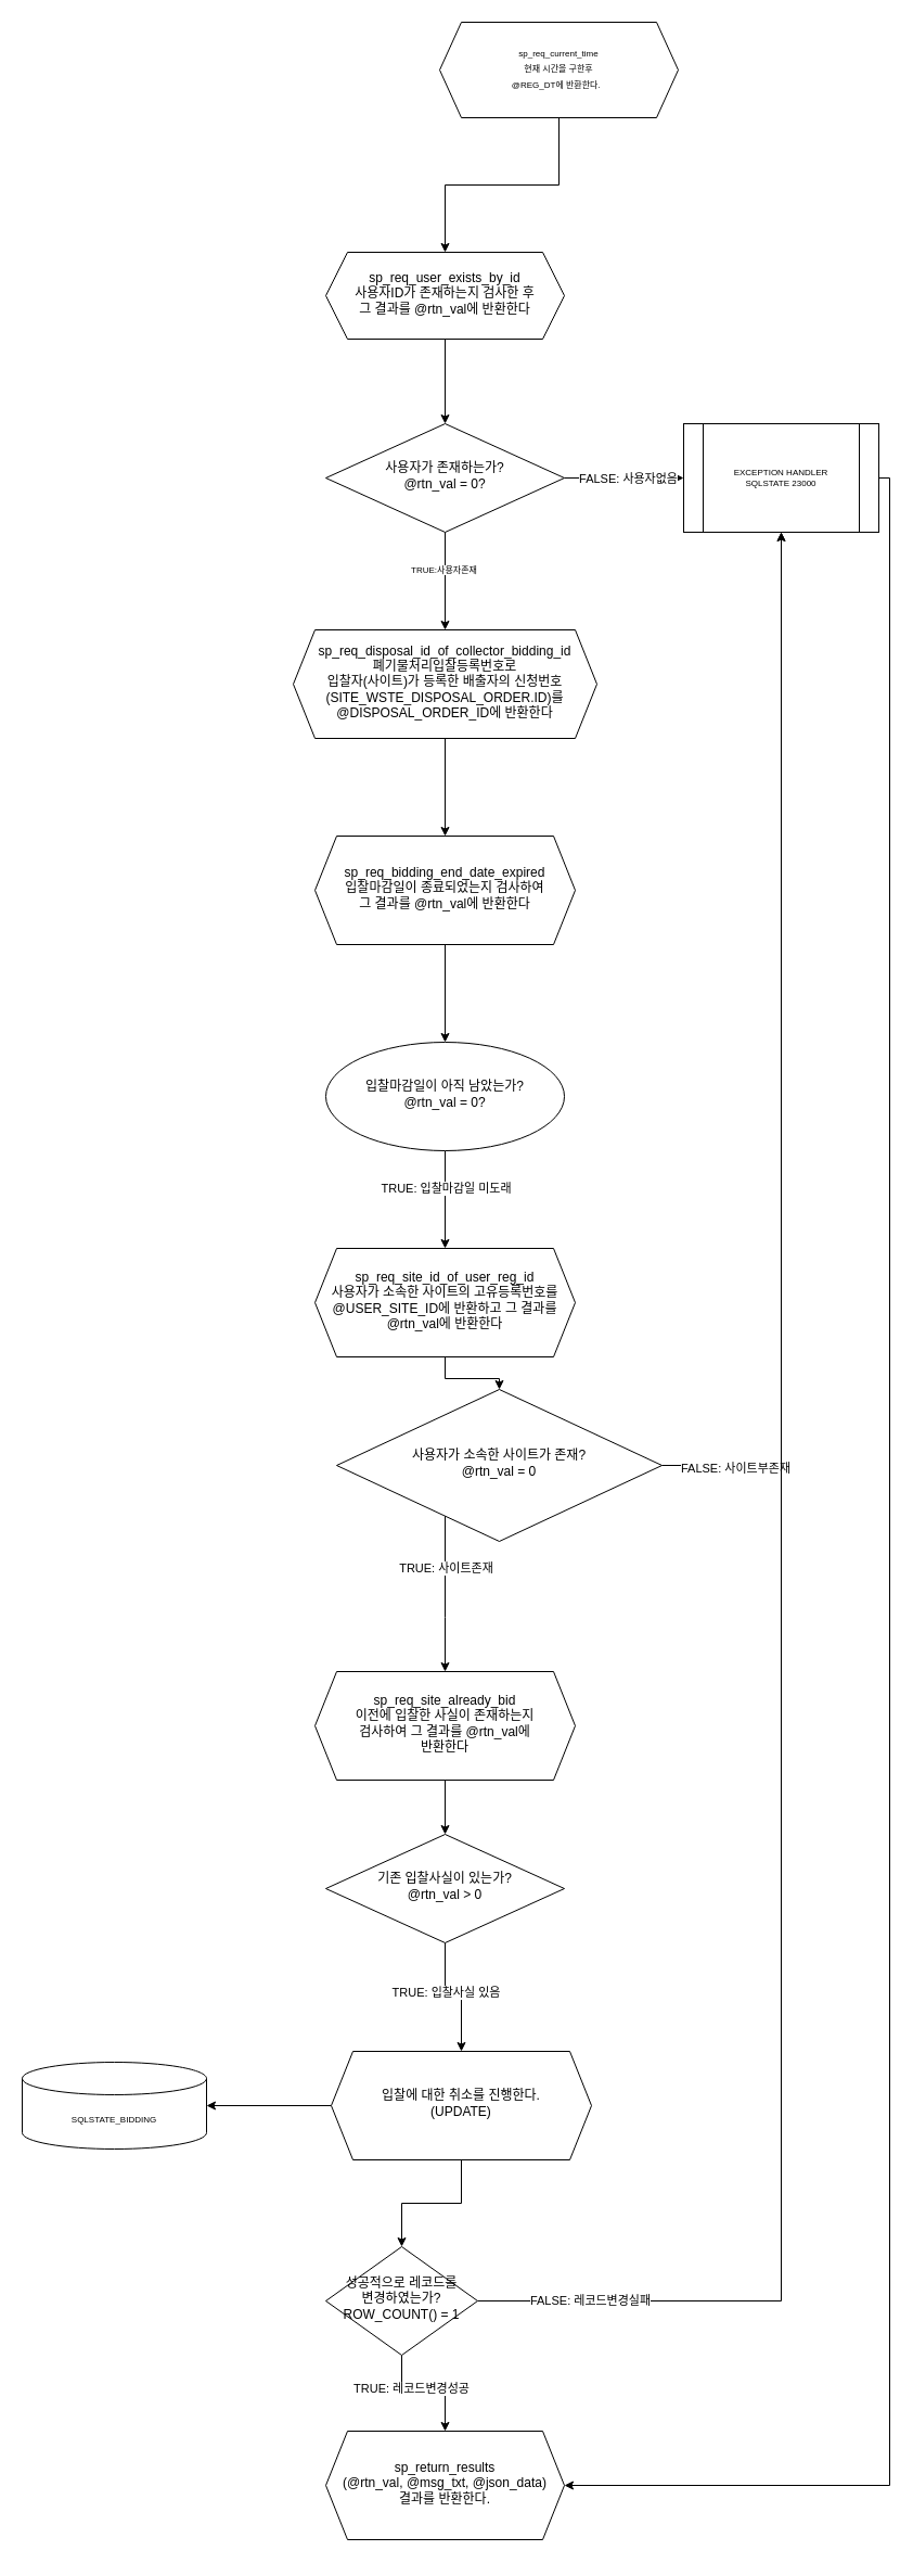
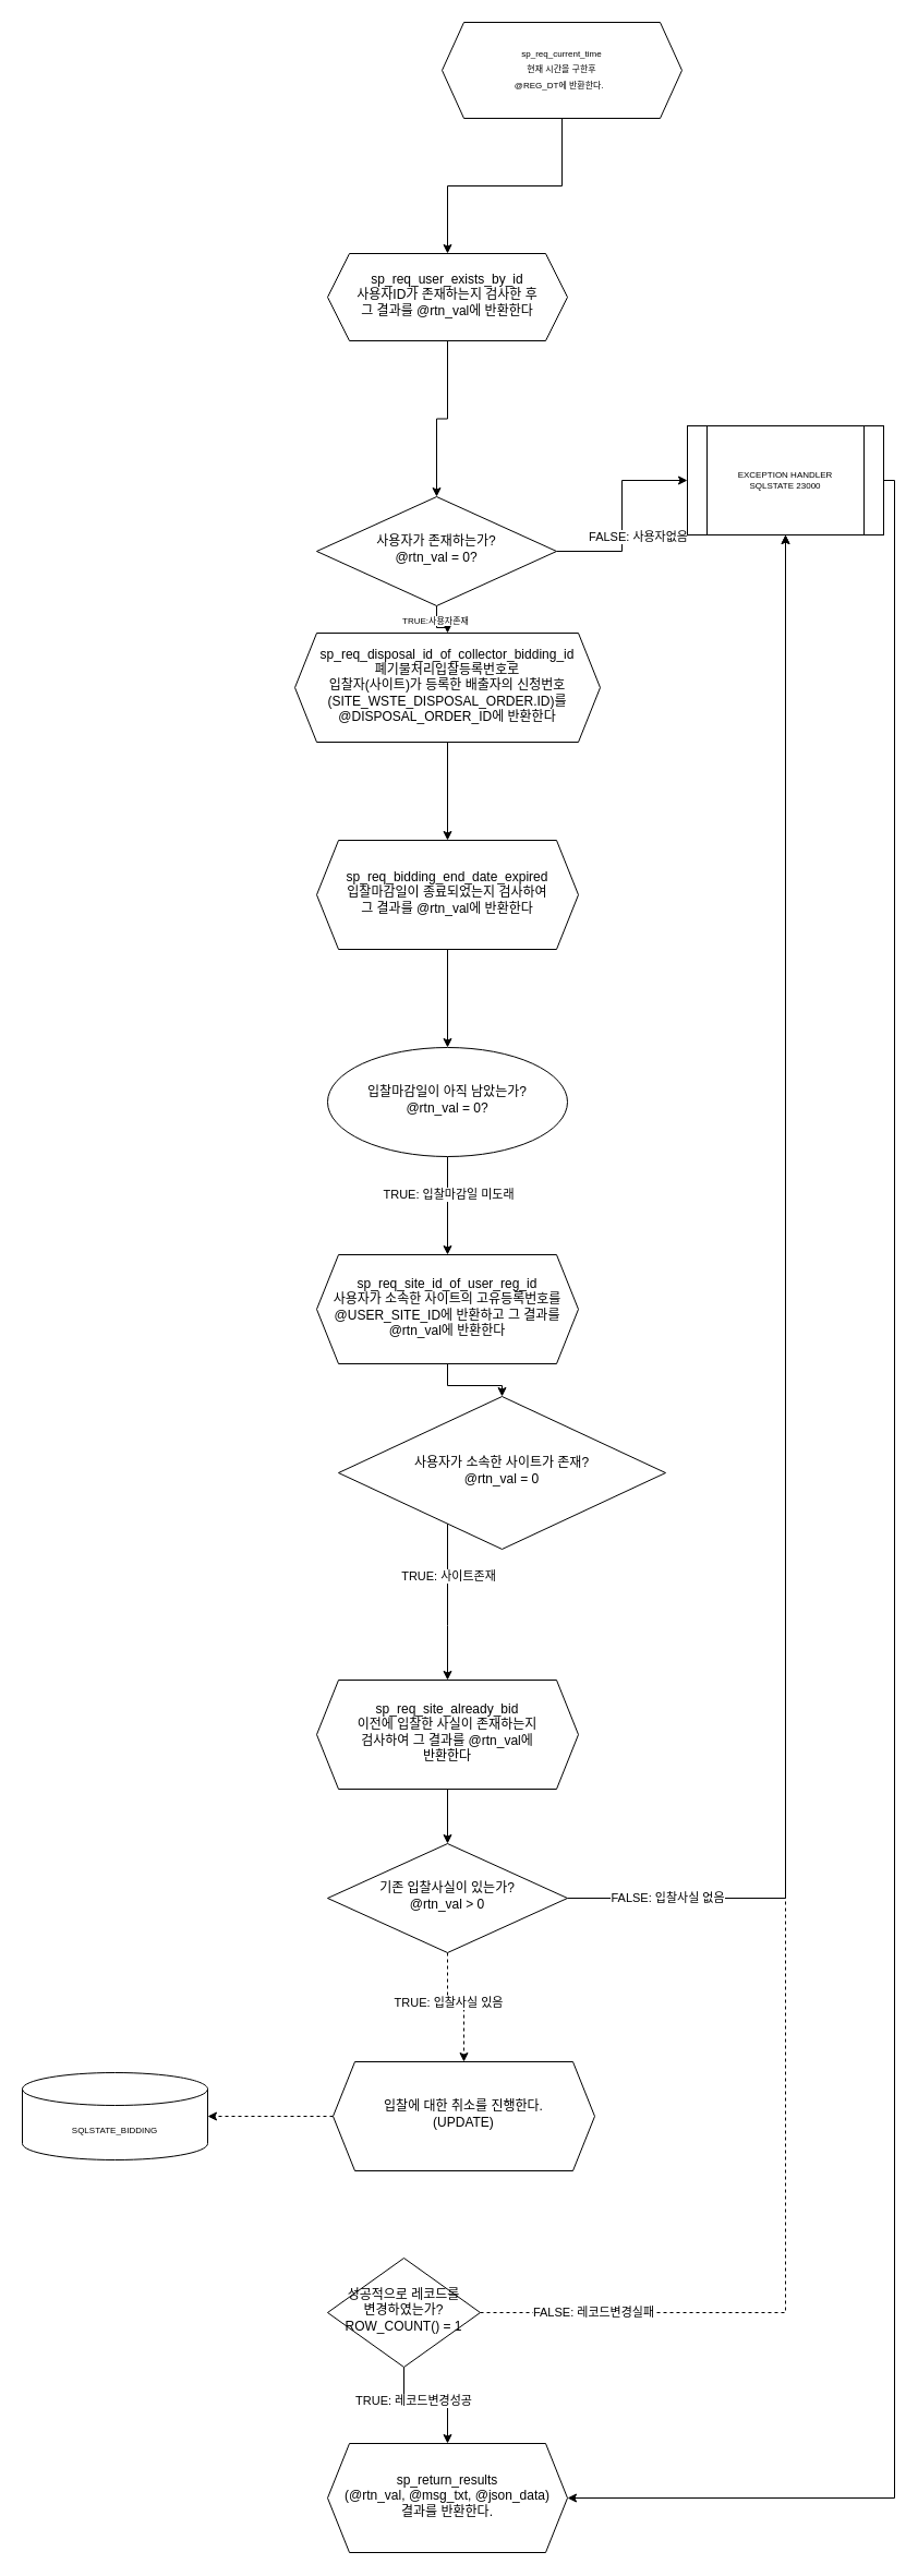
- <mxCell id="10" value="사용자가 존재하는가?&lt;br&gt;@rtn_val = 0?" style="rhombus;whiteSpace=wrap;html=1;shadow=0;strokeWidth=1;spacing=6;spacingTop=-4;" vertex="1" parent="1"><mxGeometry x="300" y="390" width="220" height="100" as="geometry" /></mxCell>
+ <mxCell id="10" value="사용자가 존재하는가?&lt;br&gt;@rtn_val = 0?" style="rhombus;whiteSpace=wrap;html=1;shadow=0;strokeWidth=1;spacing=6;spacingTop=-4;" vertex="1" parent="1"><mxGeometry x="290" y="455" width="220" height="100" as="geometry" /></mxCell>
- <mxCell id="20" style="edgeStyle=orthogonalEdgeStyle;rounded=0;orthogonalLoop=1;jettySize=auto;html=1;exitX=1;exitY=0.5;exitDx=0;exitDy=0;entryX=0.5;entryY=1;entryDx=0;entryDy=0;" edge="1" parent="1" source="24" target="26"><mxGeometry relative="1" as="geometry" /></mxCell>
- <mxCell id="21" value="FALSE: 사이트부존재" style="edgeLabel;html=1;align=center;verticalAlign=middle;resizable=0;points=[];" vertex="1" connectable="0" parent="20"><mxGeometry x="-0.861" y="-2" relative="1" as="geometry"><mxPoint as="offset" /></mxGeometry></mxCell>
+ <mxCell id="29" style="edgeStyle=orthogonalEdgeStyle;rounded=0;orthogonalLoop=1;jettySize=auto;html=1;exitX=1;exitY=0.5;exitDx=0;exitDy=0;entryX=0.5;entryY=1;entryDx=0;entryDy=0;" edge="1" parent="1" source="33" target="26"><mxGeometry relative="1" as="geometry" /></mxCell>
+ <mxCell id="30" value="FALSE: 입찰사실 없음" style="edgeLabel;html=1;align=center;verticalAlign=middle;resizable=0;points=[];" vertex="1" connectable="0" parent="29"><mxGeometry x="-0.874" y="1" relative="1" as="geometry"><mxPoint as="offset" /></mxGeometry></mxCell>
- <mxCell id="31" value="" style="edgeStyle=orthogonalEdgeStyle;rounded=0;orthogonalLoop=1;jettySize=auto;html=1;entryX=0.5;entryY=0;entryDx=0;entryDy=0;" edge="1" parent="1" source="33" target="36"><mxGeometry relative="1" as="geometry"><mxPoint x="440" y="1880" as="targetPoint" /></mxGeometry></mxCell>
+ <mxCell id="31" value="" style="edgeStyle=orthogonalEdgeStyle;rounded=0;orthogonalLoop=1;jettySize=auto;html=1;entryX=0.5;entryY=0;entryDx=0;entryDy=0;dashed=1;" edge="1" parent="1" source="33" target="36"><mxGeometry relative="1" as="geometry"><mxPoint x="440" y="1880" as="targetPoint" /></mxGeometry></mxCell>
- <mxCell id="34" style="edgeStyle=orthogonalEdgeStyle;rounded=0;orthogonalLoop=1;jettySize=auto;html=1;entryX=1;entryY=0.5;entryDx=0;entryDy=0;entryPerimeter=0;" edge="1" parent="1" source="36" target="37"><mxGeometry relative="1" as="geometry" /></mxCell>
+ <mxCell id="34" style="edgeStyle=orthogonalEdgeStyle;rounded=0;orthogonalLoop=1;jettySize=auto;html=1;entryX=1;entryY=0.5;entryDx=0;entryDy=0;entryPerimeter=0;dashed=1;" edge="1" parent="1" source="36" target="37"><mxGeometry relative="1" as="geometry" /></mxCell>
- <mxCell id="40" style="edgeStyle=orthogonalEdgeStyle;rounded=0;orthogonalLoop=1;jettySize=auto;html=1;exitX=1;exitY=0.5;exitDx=0;exitDy=0;entryX=0.5;entryY=1;entryDx=0;entryDy=0;" edge="1" parent="1" source="42" target="26"><mxGeometry relative="1" as="geometry" /></mxCell>
+ <mxCell id="40" style="edgeStyle=orthogonalEdgeStyle;rounded=0;orthogonalLoop=1;jettySize=auto;html=1;exitX=1;exitY=0.5;exitDx=0;exitDy=0;entryX=0.5;entryY=1;entryDx=0;entryDy=0;dashed=1;" edge="1" parent="1" source="42" target="26"><mxGeometry relative="1" as="geometry" /></mxCell>
- <mxCell id="35" value="" style="edgeStyle=orthogonalEdgeStyle;rounded=0;orthogonalLoop=1;jettySize=auto;html=1;" edge="1" parent="1" source="36" target="42"><mxGeometry relative="1" as="geometry" /></mxCell>
